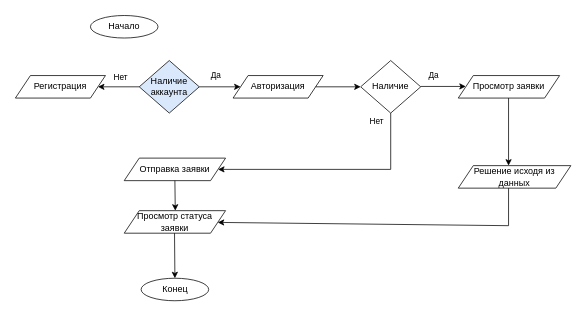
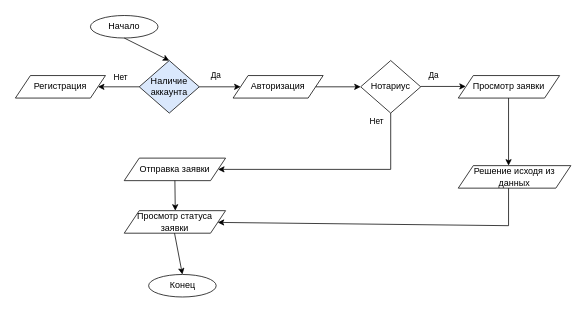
+ <mxCell id="4" value="" style="endArrow=classic;html=1;rounded=0;exitX=0.5;exitY=1;exitDx=0;exitDy=0;entryX=0.5;entryY=0;entryDx=0;entryDy=0;" edge="1" parent="1" source="2" target="3"><mxGeometry width="50" height="50" relative="1" as="geometry"><mxPoint x="240" y="120" as="sourcePoint" /><mxPoint x="290" y="70" as="targetPoint" /></mxGeometry></mxCell>
- <mxCell id="14" value="Наличие" style="rhombus;whiteSpace=wrap;html=1;" vertex="1" parent="1"><mxGeometry x="480" y="80" width="80" height="70" as="geometry" /></mxCell>
+ <mxCell id="14" value="Нотариус" style="rhombus;whiteSpace=wrap;html=1;" vertex="1" parent="1"><mxGeometry x="480" y="80" width="80" height="70" as="geometry" /></mxCell>
- <mxCell id="22" value="Конец" style="ellipse;whiteSpace=wrap;html=1;" vertex="1" parent="1"><mxGeometry x="187.5" y="370" width="90" height="30" as="geometry" /></mxCell>
+ <mxCell id="22" value="Конец" style="ellipse;whiteSpace=wrap;html=1;" vertex="1" parent="1"><mxGeometry x="197.5" y="365" width="90" height="30" as="geometry" /></mxCell>
